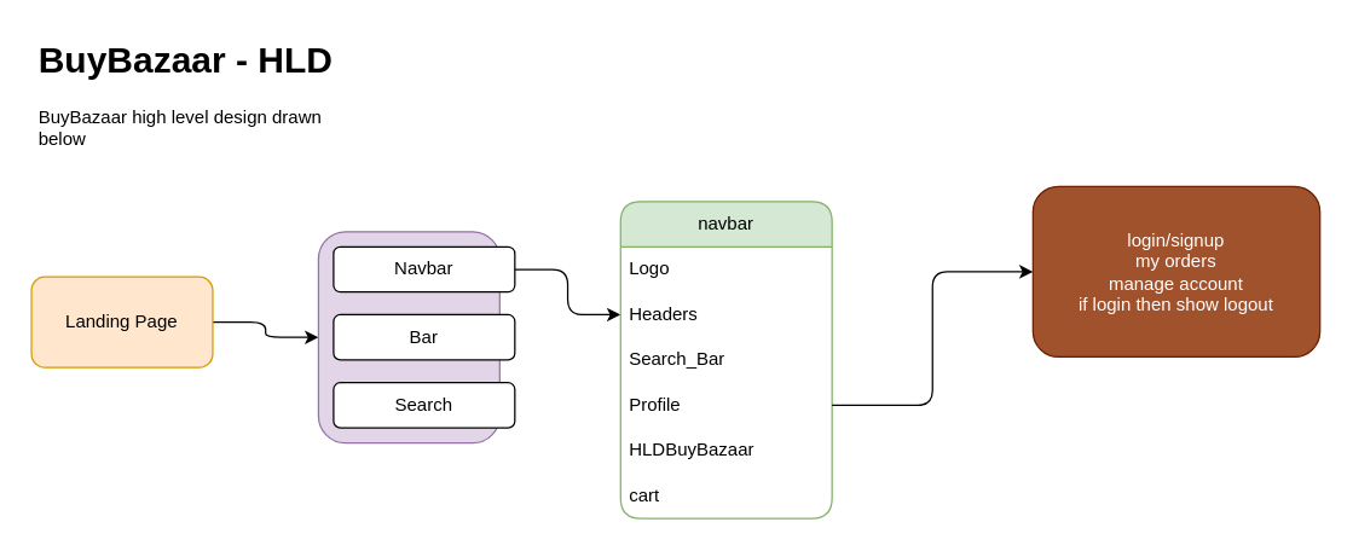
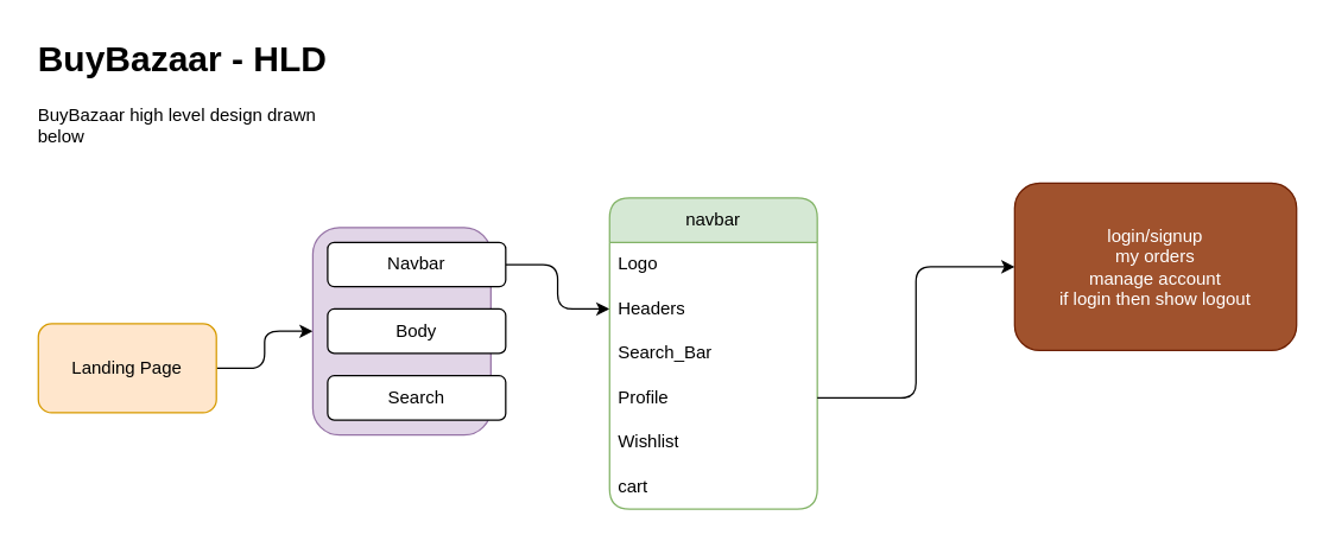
- <mxCell id="3" value="Landing Page" style="rounded=1;whiteSpace=wrap;html=1;fillColor=#ffe6cc;strokeColor=#d79b00;" vertex="1" parent="1"><mxGeometry x="20" y="183" width="120" height="60" as="geometry" /></mxCell>
+ <mxCell id="3" value="Landing Page" style="rounded=1;whiteSpace=wrap;html=1;fillColor=#ffe6cc;strokeColor=#d79b00;" vertex="1" parent="1"><mxGeometry x="25" y="218" width="120" height="60" as="geometry" /></mxCell>
- <mxCell id="7" value="Bar" style="rounded=1;whiteSpace=wrap;html=1;" vertex="1" parent="1"><mxGeometry x="220" y="208" width="120" height="30" as="geometry" /></mxCell>
+ <mxCell id="7" value="Body" style="rounded=1;whiteSpace=wrap;html=1;" vertex="1" parent="1"><mxGeometry x="220" y="208" width="120" height="30" as="geometry" /></mxCell>
- <mxCell id="14" value="HLDBuyBazaar" style="text;strokeColor=none;fillColor=none;align=left;verticalAlign=middle;spacingLeft=4;spacingRight=4;overflow=hidden;points=[[0,0.5],[1,0.5]];portConstraint=eastwest;rotatable=0;whiteSpace=wrap;html=1;rounded=1;" vertex="1" parent="9"><mxGeometry y="150" width="140" height="30" as="geometry" /></mxCell>
+ <mxCell id="14" value="Wishlist" style="text;strokeColor=none;fillColor=none;align=left;verticalAlign=middle;spacingLeft=4;spacingRight=4;overflow=hidden;points=[[0,0.5],[1,0.5]];portConstraint=eastwest;rotatable=0;whiteSpace=wrap;html=1;rounded=1;" vertex="1" parent="9"><mxGeometry y="150" width="140" height="30" as="geometry" /></mxCell>
